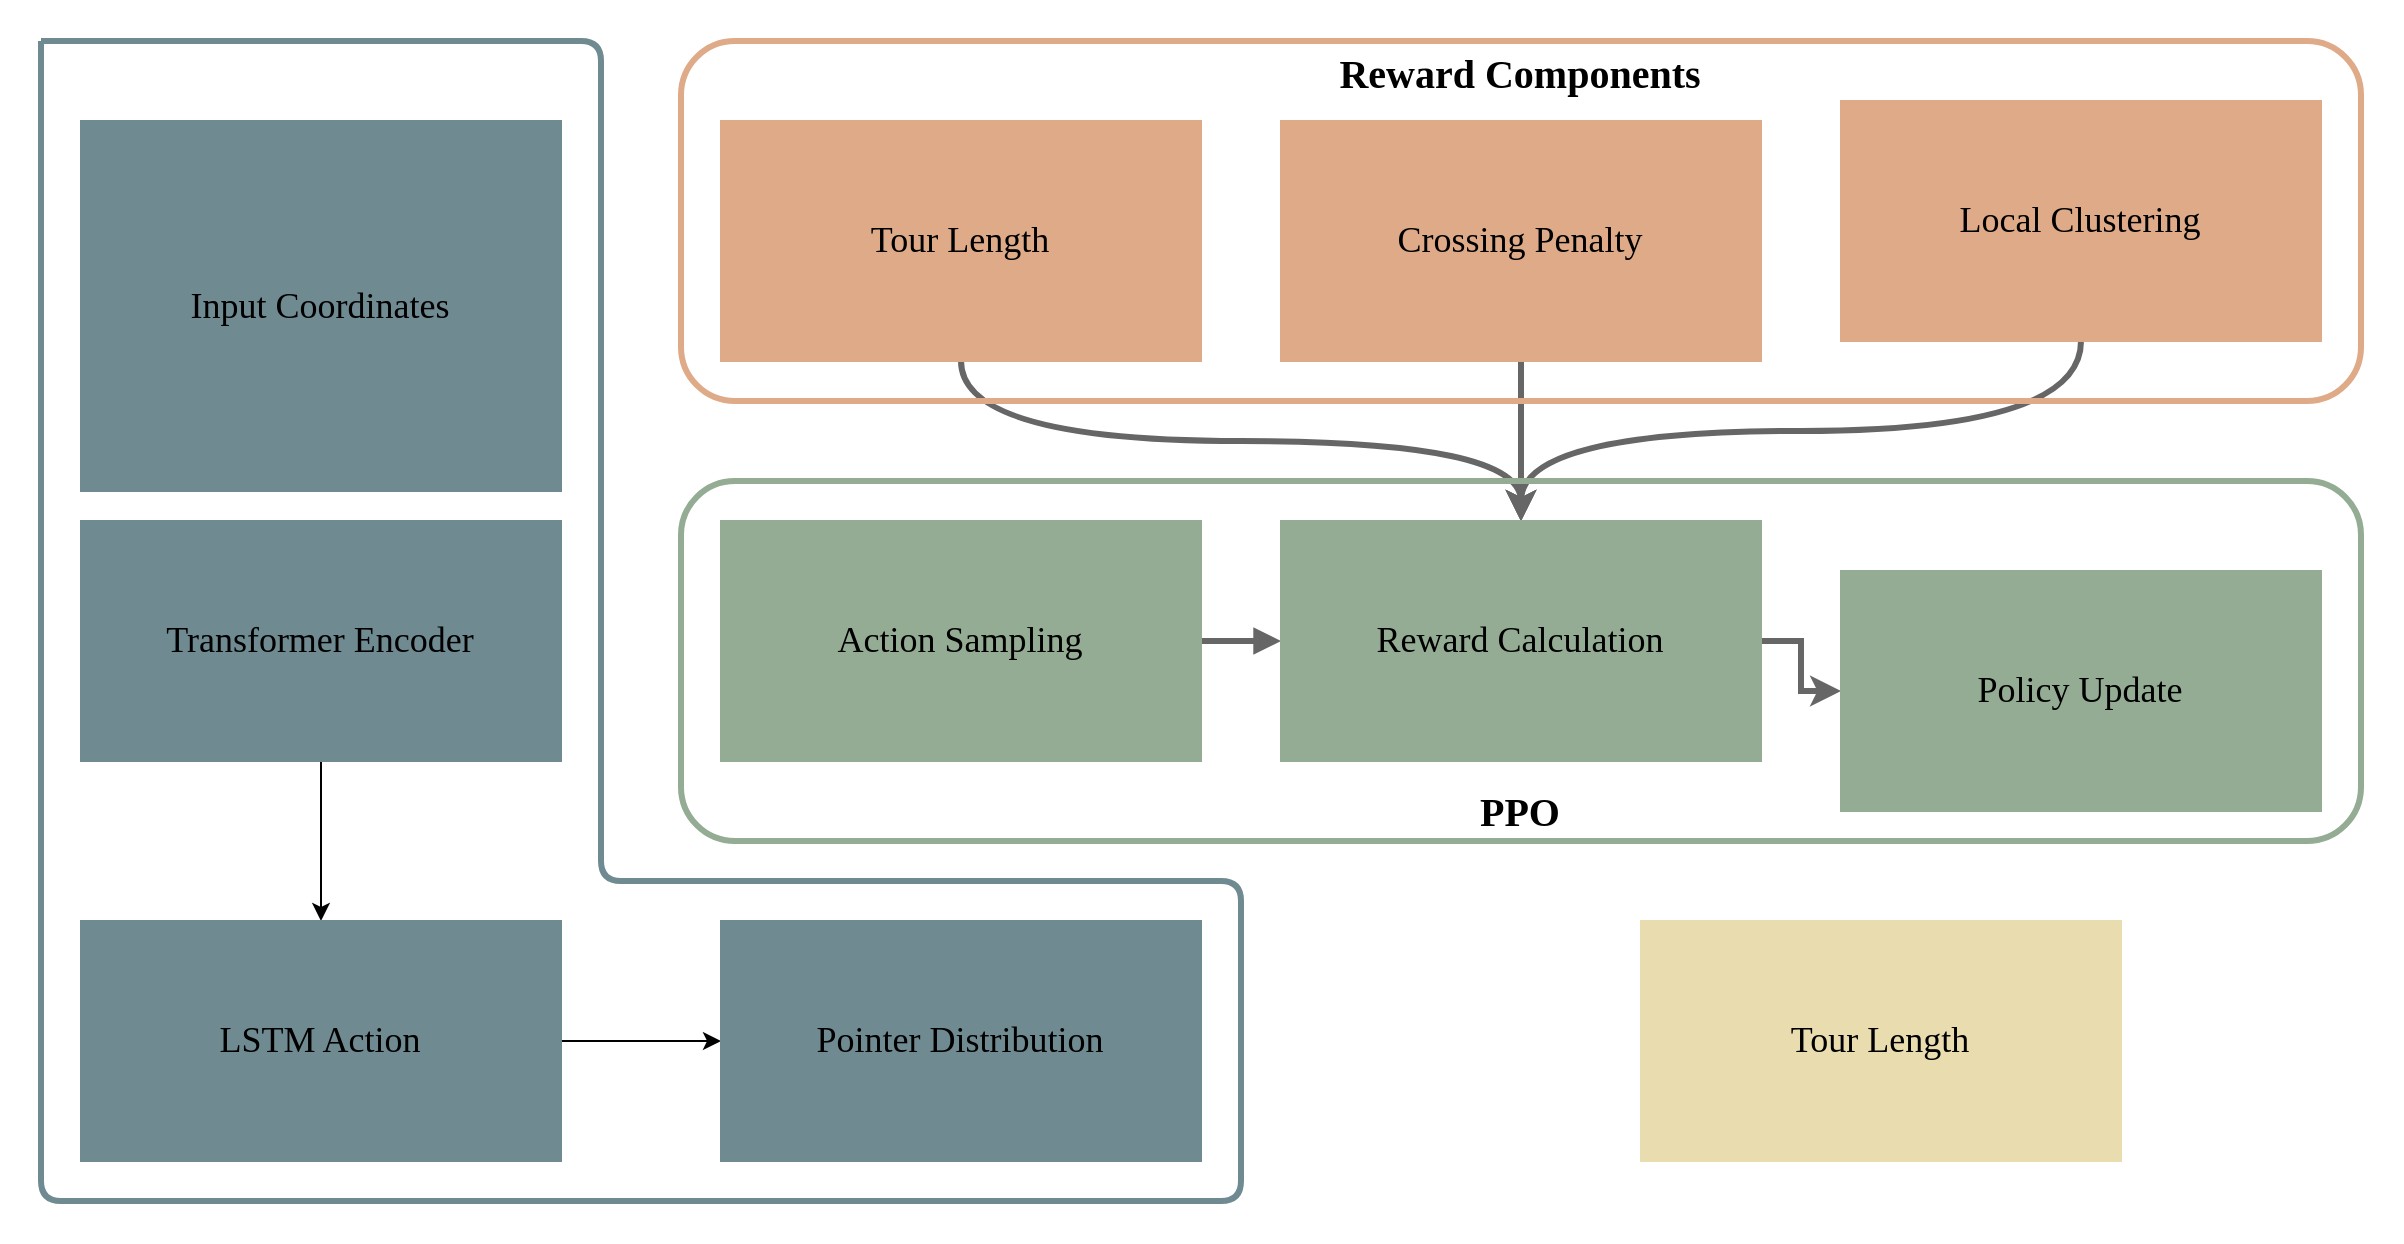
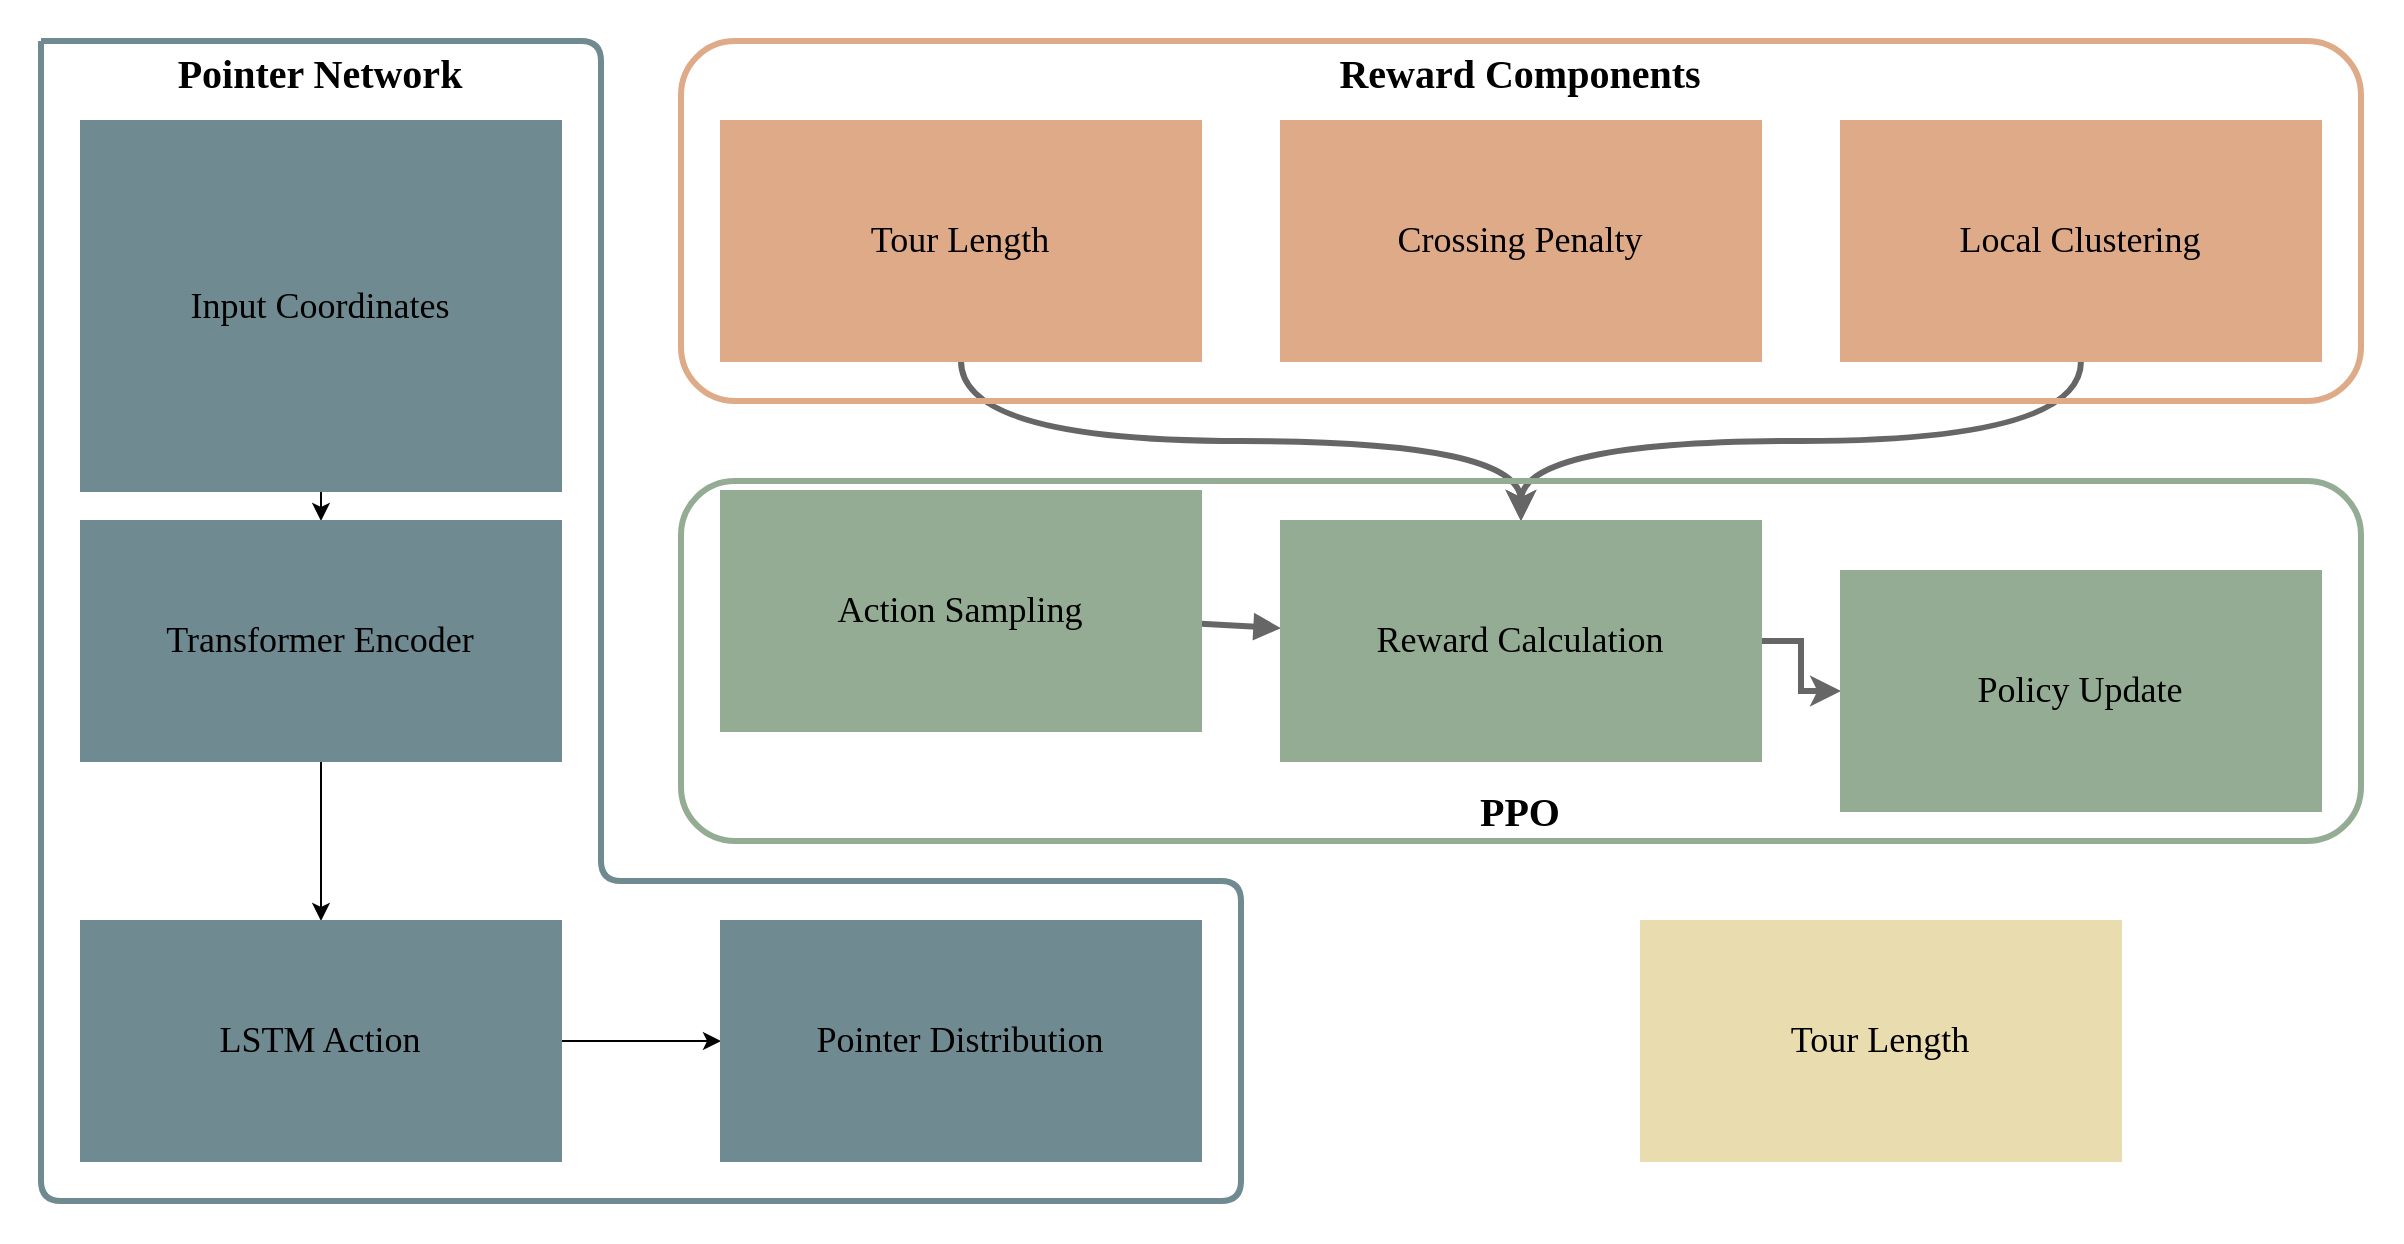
+ <mxCell id="11" value="&lt;font&gt;Pointer Network&lt;/font&gt;" style="text;html=1;align=center;verticalAlign=middle;whiteSpace=wrap;rounded=0;fontFamily=Comic Sans MS;fontSize=20;fontStyle=1" vertex="1" parent="1"><mxGeometry x="80" y="21" width="160" height="30" as="geometry" /></mxCell>
- <mxCell id="19" value="&lt;p style=&quot;margin: 0px; font-style: normal; font-variant-caps: normal; font-stretch: normal; line-height: normal; font-size-adjust: none; font-kerning: auto; font-variant-alternates: normal; font-variant-ligatures: normal; font-variant-numeric: normal; font-variant-east-asian: normal; font-variant-position: normal; font-feature-settings: normal; font-optical-sizing: auto; font-variation-settings: normal;&quot;&gt;Local Clustering&lt;/p&gt;" style="rounded=0;whiteSpace=wrap;html=1;fillColor=#DEAA87;strokeColor=#DEAA87;fontFamily=Comic Sans MS;fontSize=18;glass=0;gradientColor=none;fillStyle=auto;" vertex="1" parent="15"><mxGeometry x="580" y="30" width="240" height="120" as="geometry" /></mxCell>
+ <mxCell id="19" value="&lt;p style=&quot;margin: 0px; font-style: normal; font-variant-caps: normal; font-stretch: normal; line-height: normal; font-size-adjust: none; font-kerning: auto; font-variant-alternates: normal; font-variant-ligatures: normal; font-variant-numeric: normal; font-variant-east-asian: normal; font-variant-position: normal; font-feature-settings: normal; font-optical-sizing: auto; font-variation-settings: normal;&quot;&gt;Local Clustering&lt;/p&gt;" style="rounded=0;whiteSpace=wrap;html=1;fillColor=#DEAA87;strokeColor=#DEAA87;fontFamily=Comic Sans MS;fontSize=18;glass=0;gradientColor=none;fillStyle=auto;" vertex="1" parent="15"><mxGeometry x="580" y="40" width="240" height="120" as="geometry" /></mxCell>
- <mxCell id="2" style="edgeStyle=orthogonalEdgeStyle;rounded=0;orthogonalLoop=1;jettySize=auto;html=1;strokeWidth=3;fillColor=#f5f5f5;gradientColor=#b3b3b3;strokeColor=#666666;" edge="1" parent="1" source="18" target="26"><mxGeometry relative="1" as="geometry"><Array as="points" /></mxGeometry></mxCell>
+ <mxCell id="4" style="edgeStyle=none;rounded=0;orthogonalLoop=1;jettySize=auto;html=1;" edge="1" parent="1" source="5" target="7"><mxGeometry relative="1" as="geometry" /></mxCell>
- <mxCell id="24" value="&lt;p style=&quot;margin: 0px; font-style: normal; font-variant-caps: normal; font-stretch: normal; line-height: normal; font-size-adjust: none; font-kerning: auto; font-variant-alternates: normal; font-variant-ligatures: normal; font-variant-numeric: normal; font-variant-east-asian: normal; font-variant-position: normal; font-feature-settings: normal; font-optical-sizing: auto; font-variation-settings: normal;&quot;&gt;Action Sampling&lt;/p&gt;" style="rounded=0;whiteSpace=wrap;html=1;fillColor=#93AC93;strokeColor=#93AC93;fontFamily=Comic Sans MS;fontSize=18;glass=0;" vertex="1" parent="21"><mxGeometry x="20" y="20" width="240" height="120" as="geometry" /></mxCell>
+ <mxCell id="24" value="&lt;p style=&quot;margin: 0px; font-style: normal; font-variant-caps: normal; font-stretch: normal; line-height: normal; font-size-adjust: none; font-kerning: auto; font-variant-alternates: normal; font-variant-ligatures: normal; font-variant-numeric: normal; font-variant-east-asian: normal; font-variant-position: normal; font-feature-settings: normal; font-optical-sizing: auto; font-variation-settings: normal;&quot;&gt;Action Sampling&lt;/p&gt;" style="rounded=0;whiteSpace=wrap;html=1;fillColor=#93AC93;strokeColor=#93AC93;fontFamily=Comic Sans MS;fontSize=18;glass=0;" vertex="1" parent="21"><mxGeometry x="20" y="5" width="240" height="120" as="geometry" /></mxCell>
